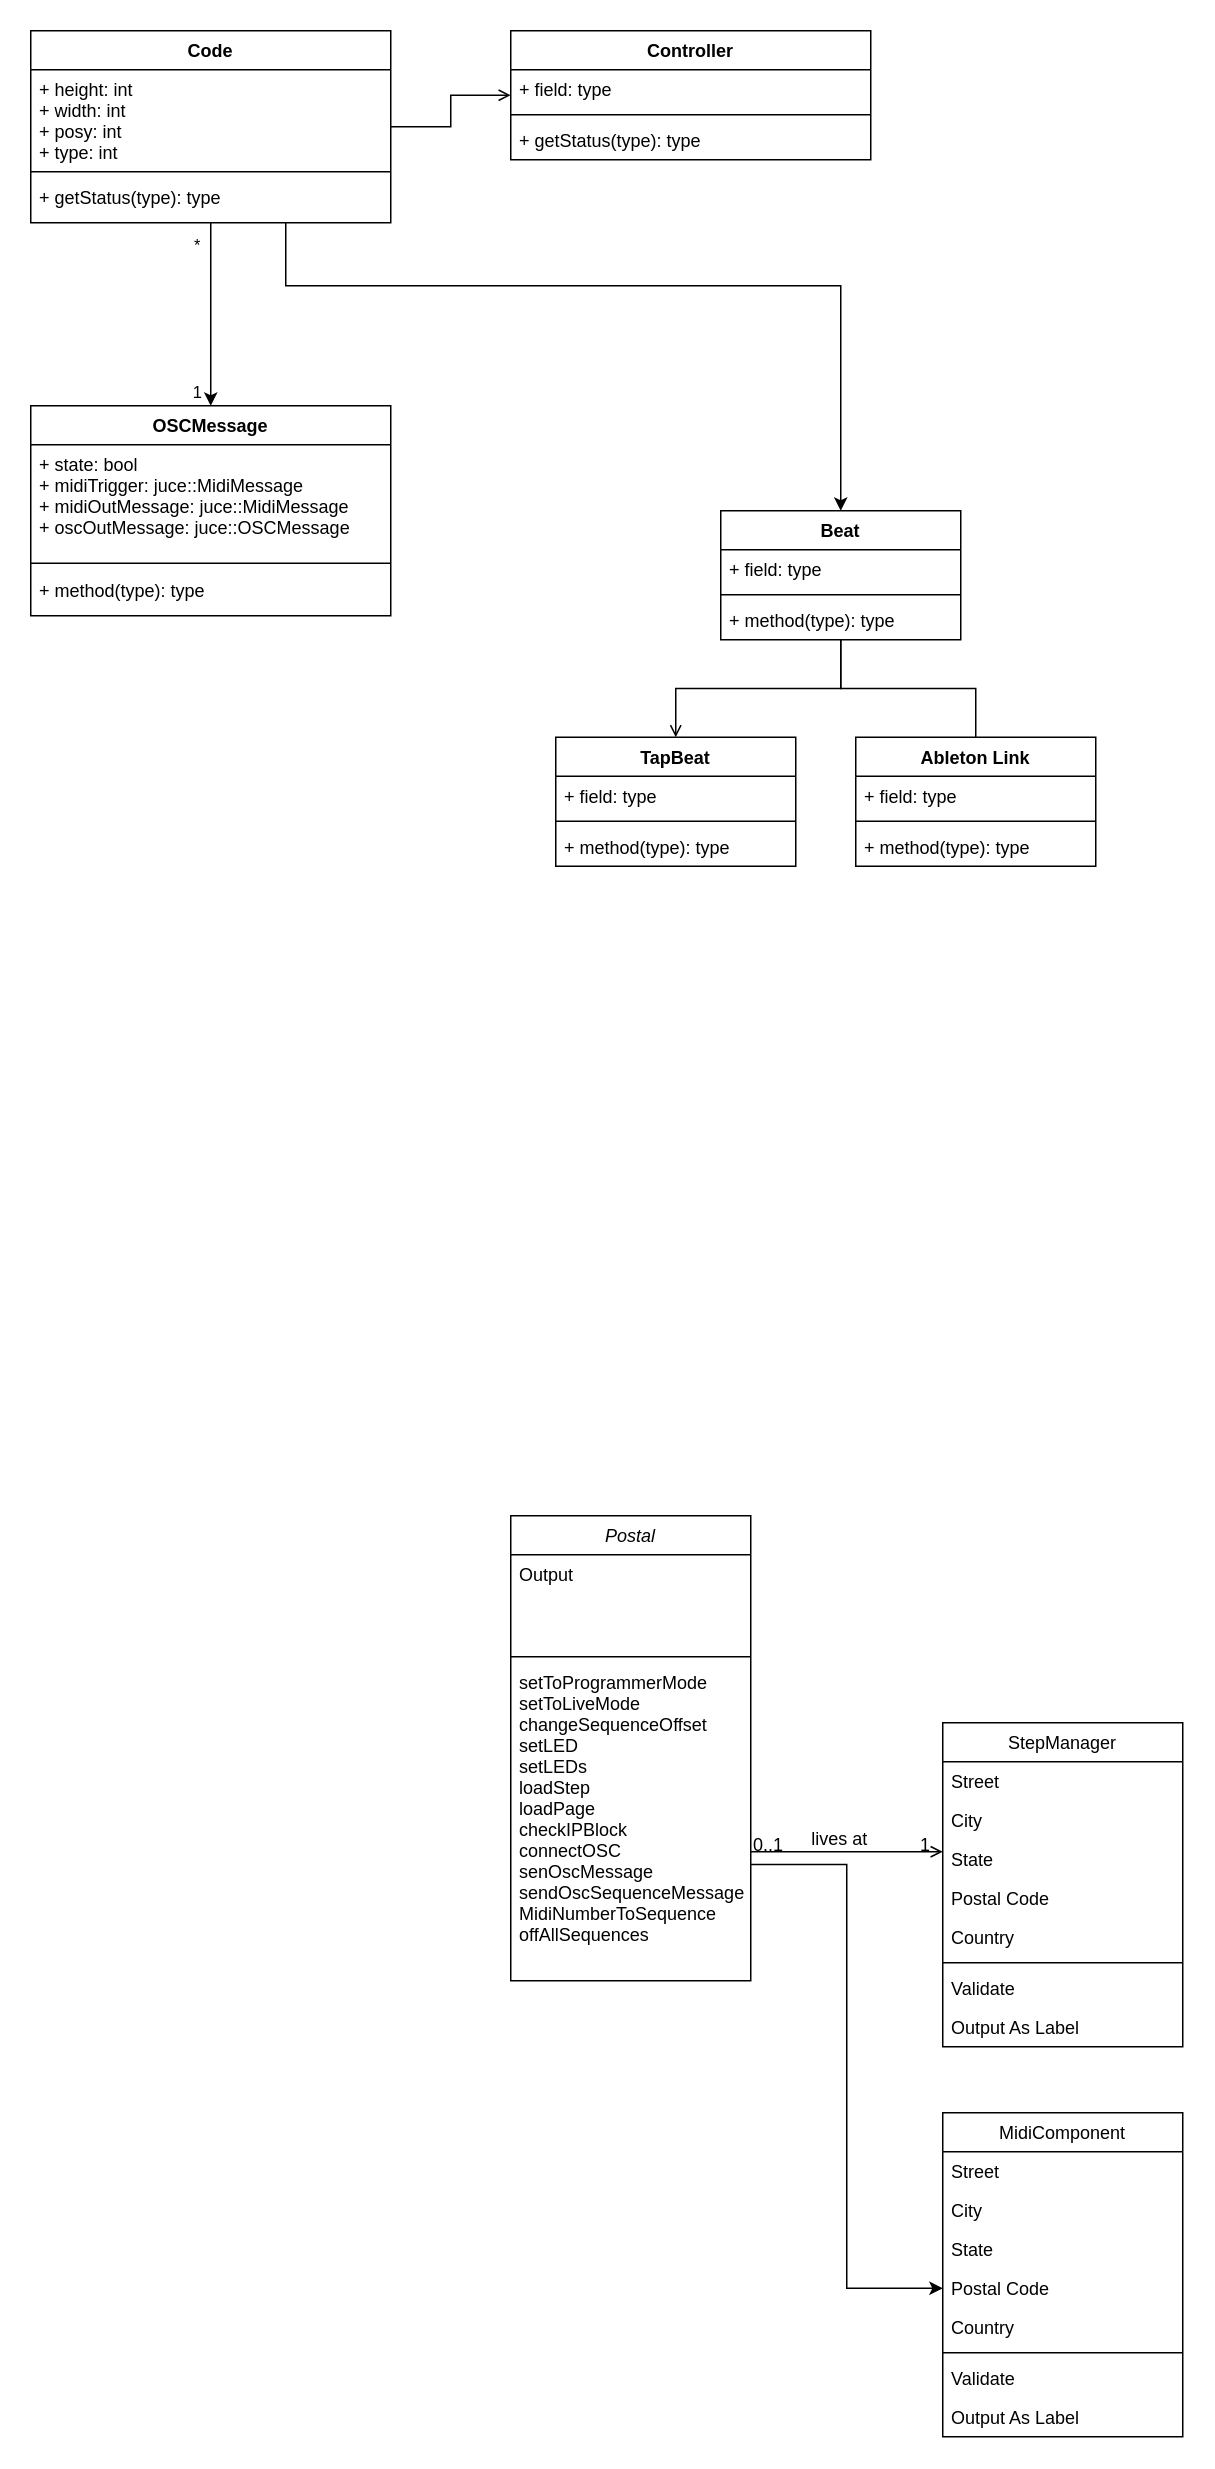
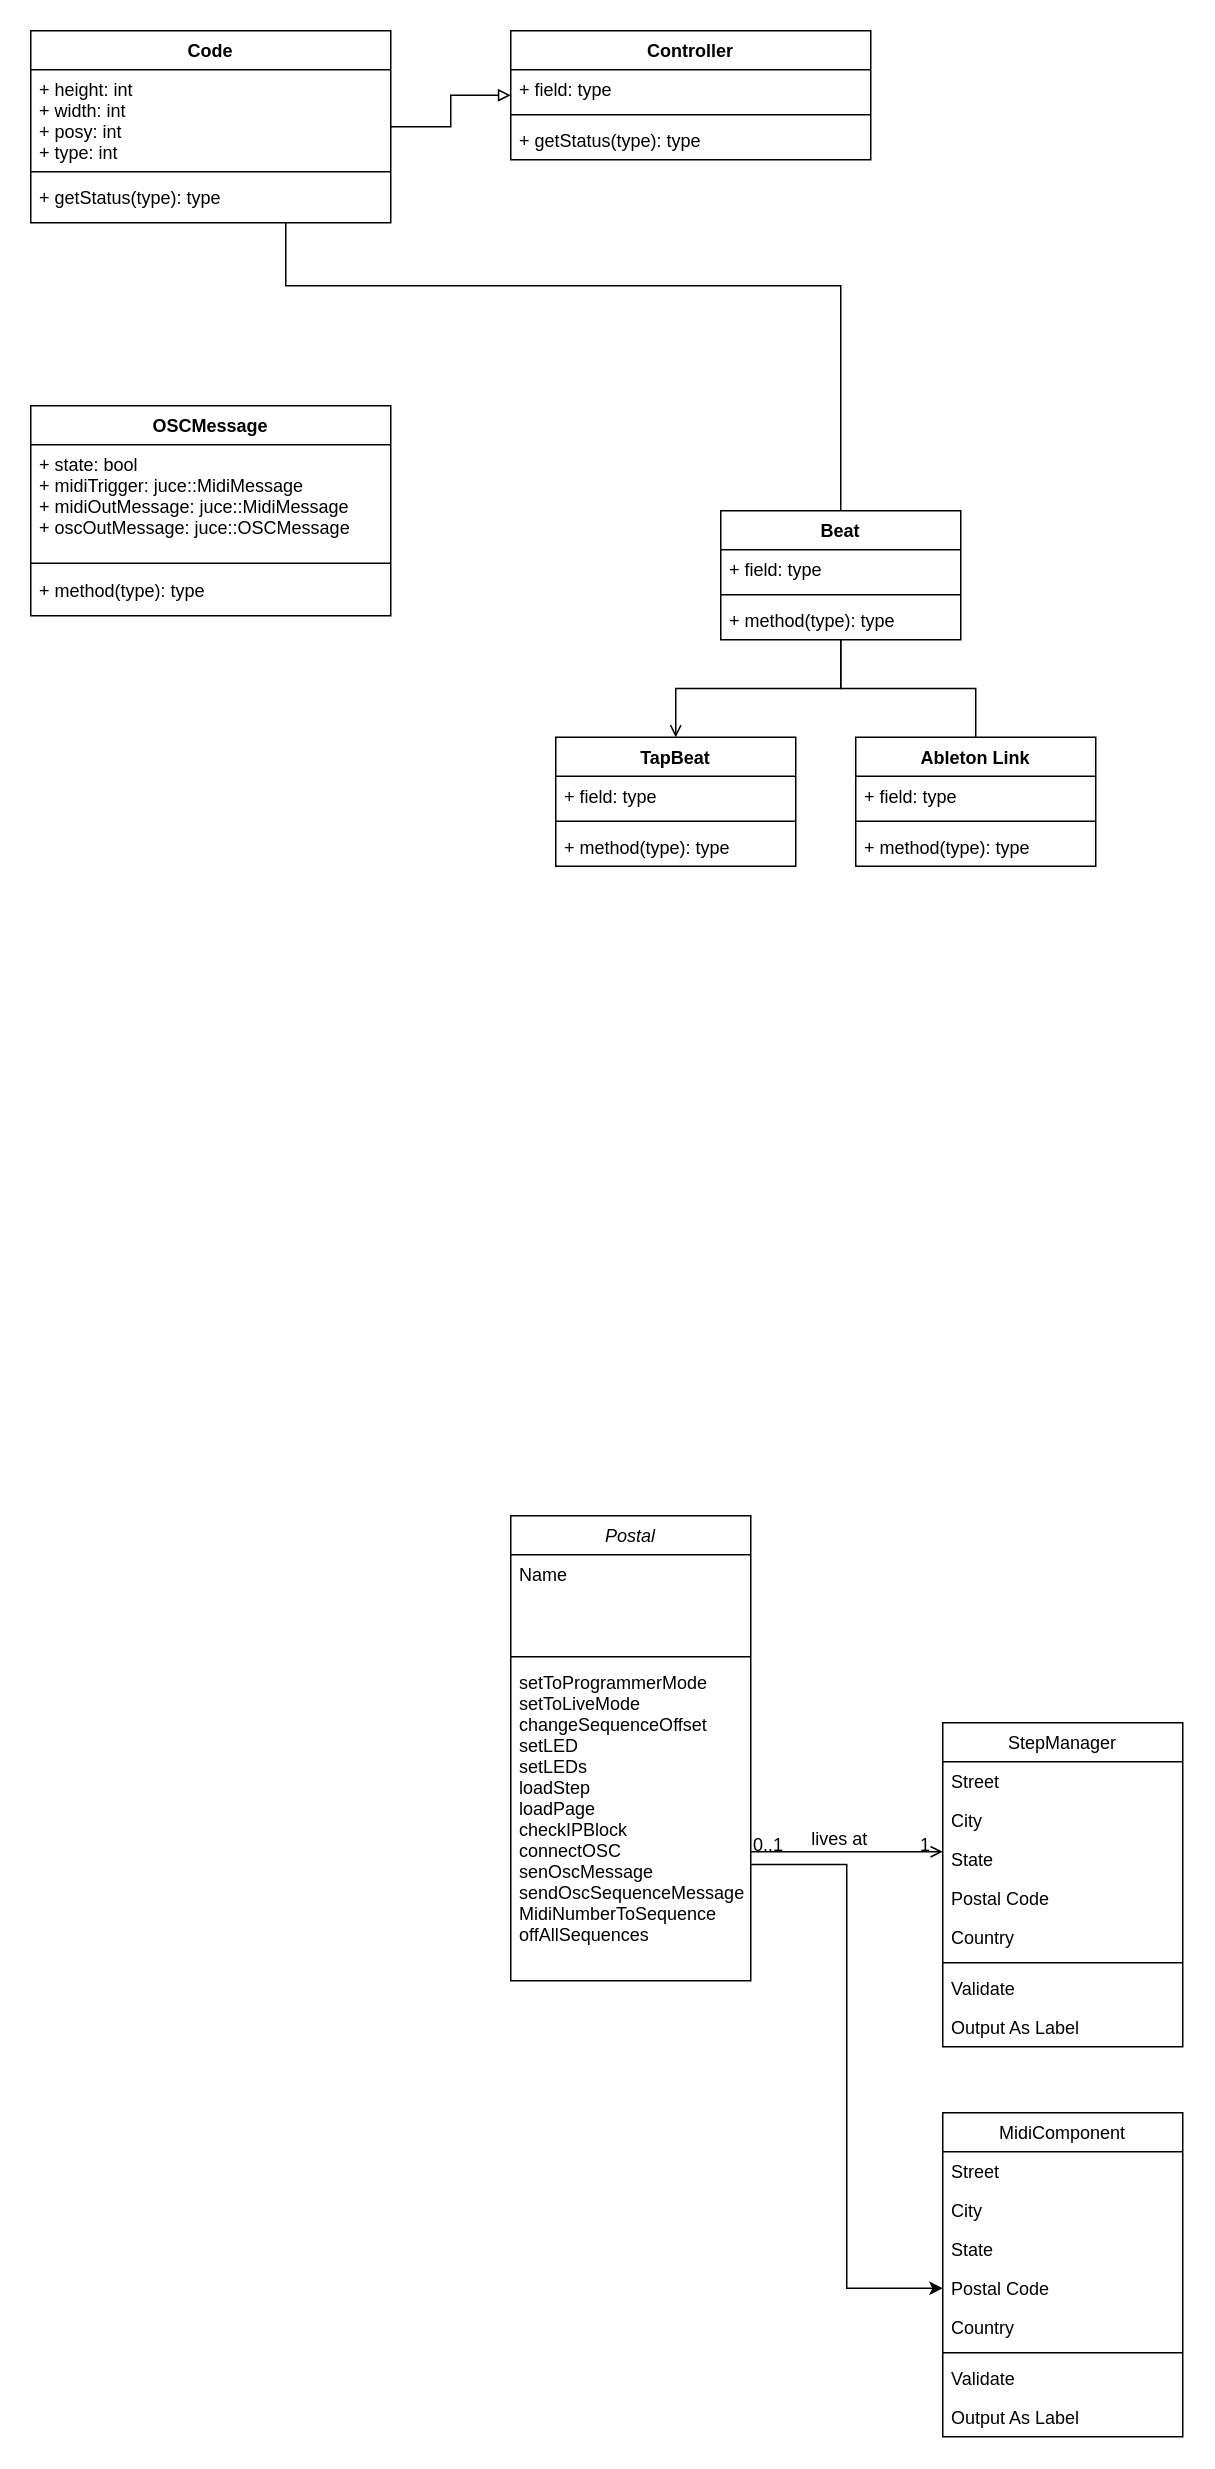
- <mxCell id="36" value="" style="edgeStyle=orthogonalEdgeStyle;rounded=0;orthogonalLoop=1;jettySize=auto;html=1;endArrow=open;endFill=0;" edge="1" parent="1" source="38" target="56"><mxGeometry relative="1" as="geometry" /></mxCell>
+ <mxCell id="36" value="" style="edgeStyle=orthogonalEdgeStyle;rounded=0;orthogonalLoop=1;jettySize=auto;html=1;endArrow=block;endFill=0;" edge="1" parent="1" source="38" target="56"><mxGeometry relative="1" as="geometry" /></mxCell>
- <mxCell id="33" value="" style="edgeStyle=orthogonalEdgeStyle;rounded=0;orthogonalLoop=1;jettySize=auto;html=1;" edge="1" parent="1" source="38" target="29"><mxGeometry relative="1" as="geometry" /></mxCell>
- <mxCell id="34" value="1" style="edgeLabel;html=1;align=center;verticalAlign=middle;resizable=0;points=[];" vertex="1" connectable="0" parent="33"><mxGeometry x="0.833" relative="1" as="geometry"><mxPoint x="-10" as="offset" /></mxGeometry></mxCell>
- <mxCell id="35" value="*" style="edgeLabel;html=1;align=center;verticalAlign=middle;resizable=0;points=[];" vertex="1" connectable="0" parent="33"><mxGeometry x="-0.685" y="2" relative="1" as="geometry"><mxPoint x="-12" y="-5" as="offset" /></mxGeometry></mxCell>
- <mxCell id="37" style="edgeStyle=orthogonalEdgeStyle;rounded=0;orthogonalLoop=1;jettySize=auto;html=1;endArrow=classic;endFill=1;" edge="1" parent="1" source="38" target="44"><mxGeometry relative="1" as="geometry"><Array as="points"><mxPoint x="190" y="190" /><mxPoint x="560" y="190" /></Array></mxGeometry></mxCell>
+ <mxCell id="37" style="edgeStyle=orthogonalEdgeStyle;rounded=0;orthogonalLoop=1;jettySize=auto;html=1;endArrow=none;endFill=1;" edge="1" parent="1" source="38" target="44"><mxGeometry relative="1" as="geometry"><Array as="points"><mxPoint x="190" y="190" /><mxPoint x="560" y="190" /></Array></mxGeometry></mxCell>
- <mxCell id="3" value="Output" style="text;align=left;verticalAlign=top;spacingLeft=4;spacingRight=4;overflow=hidden;rotatable=0;points=[[0,0.5],[1,0.5]];portConstraint=eastwest;" parent="2" vertex="1"><mxGeometry y="26" width="160" height="64" as="geometry" /></mxCell>
+ <mxCell id="3" value="Name" style="text;align=left;verticalAlign=top;spacingLeft=4;spacingRight=4;overflow=hidden;rotatable=0;points=[[0,0.5],[1,0.5]];portConstraint=eastwest;" parent="2" vertex="1"><mxGeometry y="26" width="160" height="64" as="geometry" /></mxCell>
